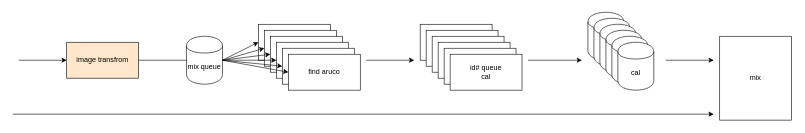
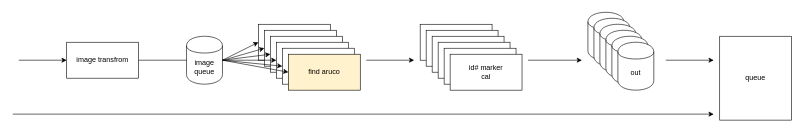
- <mxCell id="3" value="image transfrom" style="rounded=0;whiteSpace=wrap;html=1;fillColor=#ffe6cc;" vertex="1" parent="1"><mxGeometry x="110" y="70" width="120" height="60" as="geometry" /></mxCell>
+ <mxCell id="3" value="image transfrom" style="rounded=0;whiteSpace=wrap;html=1;" vertex="1" parent="1"><mxGeometry x="110" y="70" width="120" height="60" as="geometry" /></mxCell>
- <mxCell id="4" value="mix queue" style="shape=cylinder;whiteSpace=wrap;html=1;boundedLbl=1;backgroundOutline=1;" vertex="1" parent="1"><mxGeometry x="310" y="60" width="60" height="80" as="geometry" /></mxCell>
+ <mxCell id="4" value="image queue" style="shape=cylinder;whiteSpace=wrap;html=1;boundedLbl=1;backgroundOutline=1;" vertex="1" parent="1"><mxGeometry x="310" y="60" width="60" height="80" as="geometry" /></mxCell>
- <mxCell id="17" value="find aruco" style="rounded=0;whiteSpace=wrap;html=1;" vertex="1" parent="1"><mxGeometry x="480" y="90" width="120" height="60" as="geometry" /></mxCell>
+ <mxCell id="17" value="find aruco" style="rounded=0;whiteSpace=wrap;html=1;fillColor=#fff2cc;" vertex="1" parent="1"><mxGeometry x="480" y="90" width="120" height="60" as="geometry" /></mxCell>
- <mxCell id="23" value="id# queue&lt;br&gt;cal" style="rounded=0;whiteSpace=wrap;html=1;" vertex="1" parent="1"><mxGeometry x="750" y="90" width="120" height="60" as="geometry" /></mxCell>
+ <mxCell id="23" value="id# marker&lt;br&gt;cal" style="rounded=0;whiteSpace=wrap;html=1;" vertex="1" parent="1"><mxGeometry x="750" y="90" width="120" height="60" as="geometry" /></mxCell>
- <mxCell id="29" value="cal" style="shape=cylinder;whiteSpace=wrap;html=1;boundedLbl=1;backgroundOutline=1;" vertex="1" parent="1"><mxGeometry x="1030" y="70" width="60" height="80" as="geometry" /></mxCell>
+ <mxCell id="29" value="out" style="shape=cylinder;whiteSpace=wrap;html=1;boundedLbl=1;backgroundOutline=1;" vertex="1" parent="1"><mxGeometry x="1030" y="70" width="60" height="80" as="geometry" /></mxCell>
- <mxCell id="32" value="mix" style="rounded=0;whiteSpace=wrap;html=1;" vertex="1" parent="1"><mxGeometry x="1200" y="60" width="120" height="140" as="geometry" /></mxCell>
+ <mxCell id="32" value="queue" style="rounded=0;whiteSpace=wrap;html=1;" vertex="1" parent="1"><mxGeometry x="1200" y="60" width="120" height="140" as="geometry" /></mxCell>
